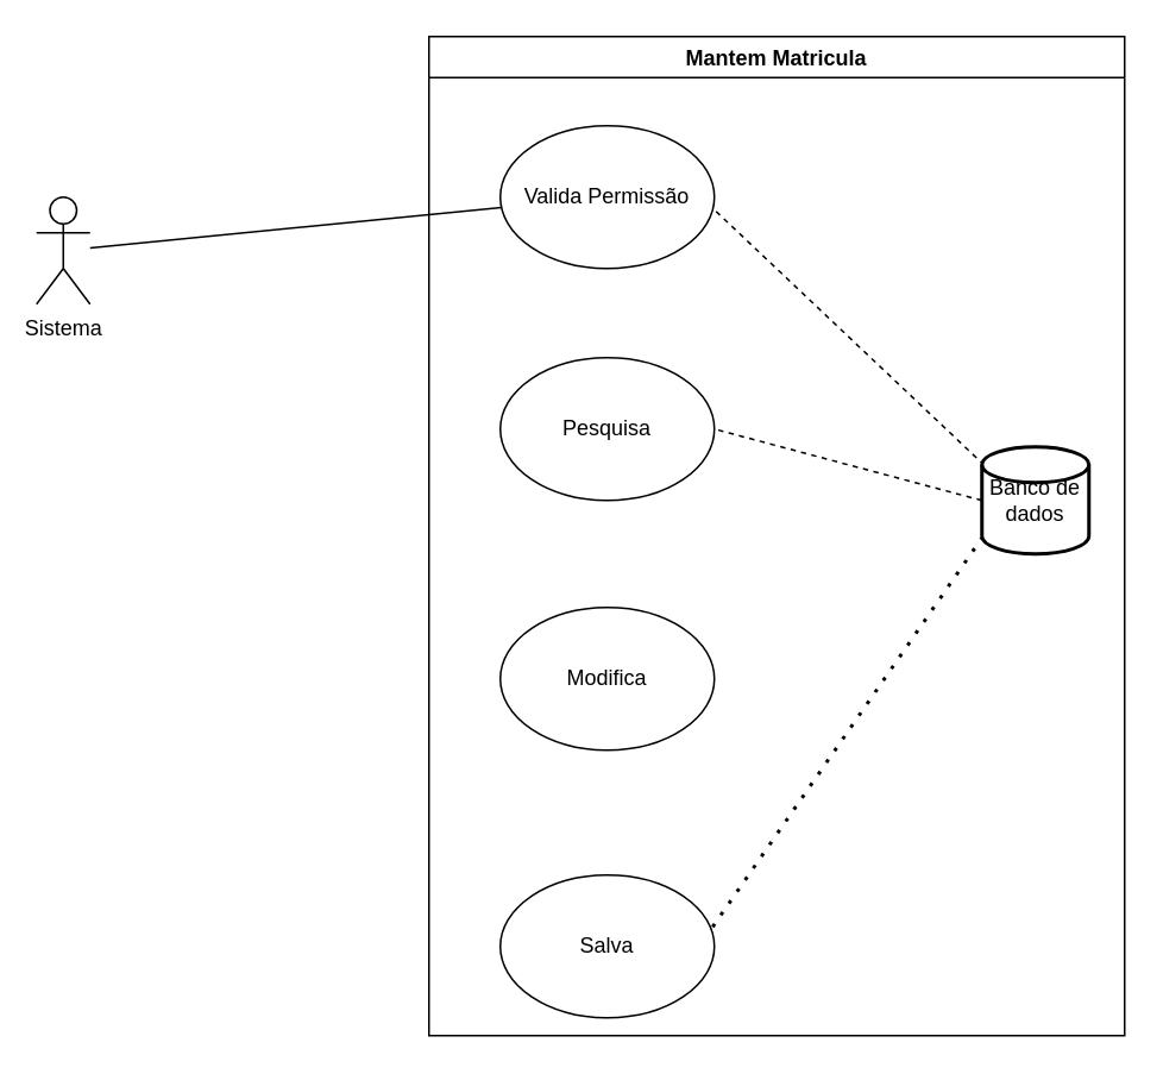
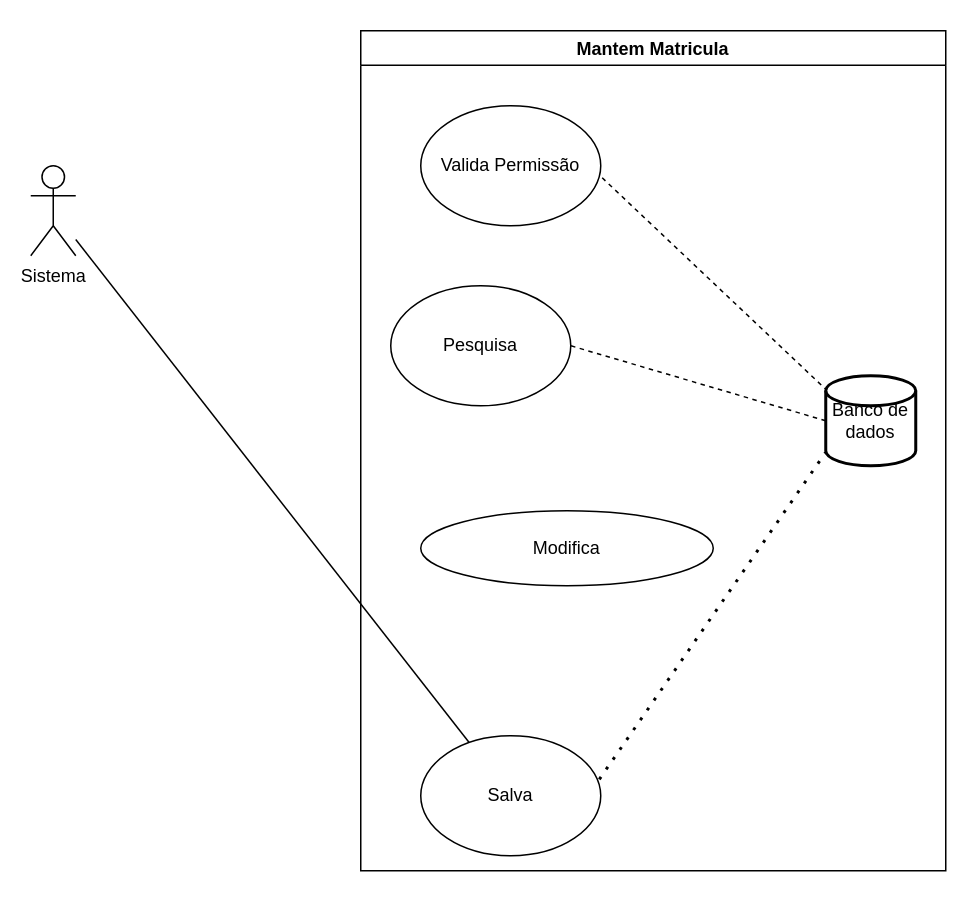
- <mxCell id="6" value="" style="endArrow=none;html=1;" edge="1" parent="1" source="2" target="3"><mxGeometry width="50" height="50" relative="1" as="geometry"><mxPoint x="240" y="290" as="sourcePoint" /><mxPoint x="290" y="240" as="targetPoint" /></mxGeometry></mxCell>
+ <mxCell id="6" value="" style="endArrow=none;html=1;" edge="1" parent="1" source="2" target="12"><mxGeometry width="50" height="50" relative="1" as="geometry"><mxPoint x="240" y="290" as="sourcePoint" /><mxPoint x="290" y="240" as="targetPoint" /></mxGeometry></mxCell>
- <mxCell id="4" value="Pesquisa" style="ellipse;whiteSpace=wrap;html=1;" vertex="1" parent="1"><mxGeometry x="280" y="200" width="120" height="80" as="geometry" /></mxCell>
+ <mxCell id="4" value="Pesquisa" style="ellipse;whiteSpace=wrap;html=1;" vertex="1" parent="1"><mxGeometry x="260" y="190" width="120" height="80" as="geometry" /></mxCell>
- <mxCell id="5" value="Modifica" style="ellipse;whiteSpace=wrap;html=1;" vertex="1" parent="1"><mxGeometry x="280" y="340" width="120" height="80" as="geometry" /></mxCell>
+ <mxCell id="5" value="Modifica" style="ellipse;whiteSpace=wrap;html=1;" vertex="1" parent="1"><mxGeometry x="280" y="340" width="195" height="50" as="geometry" /></mxCell>
